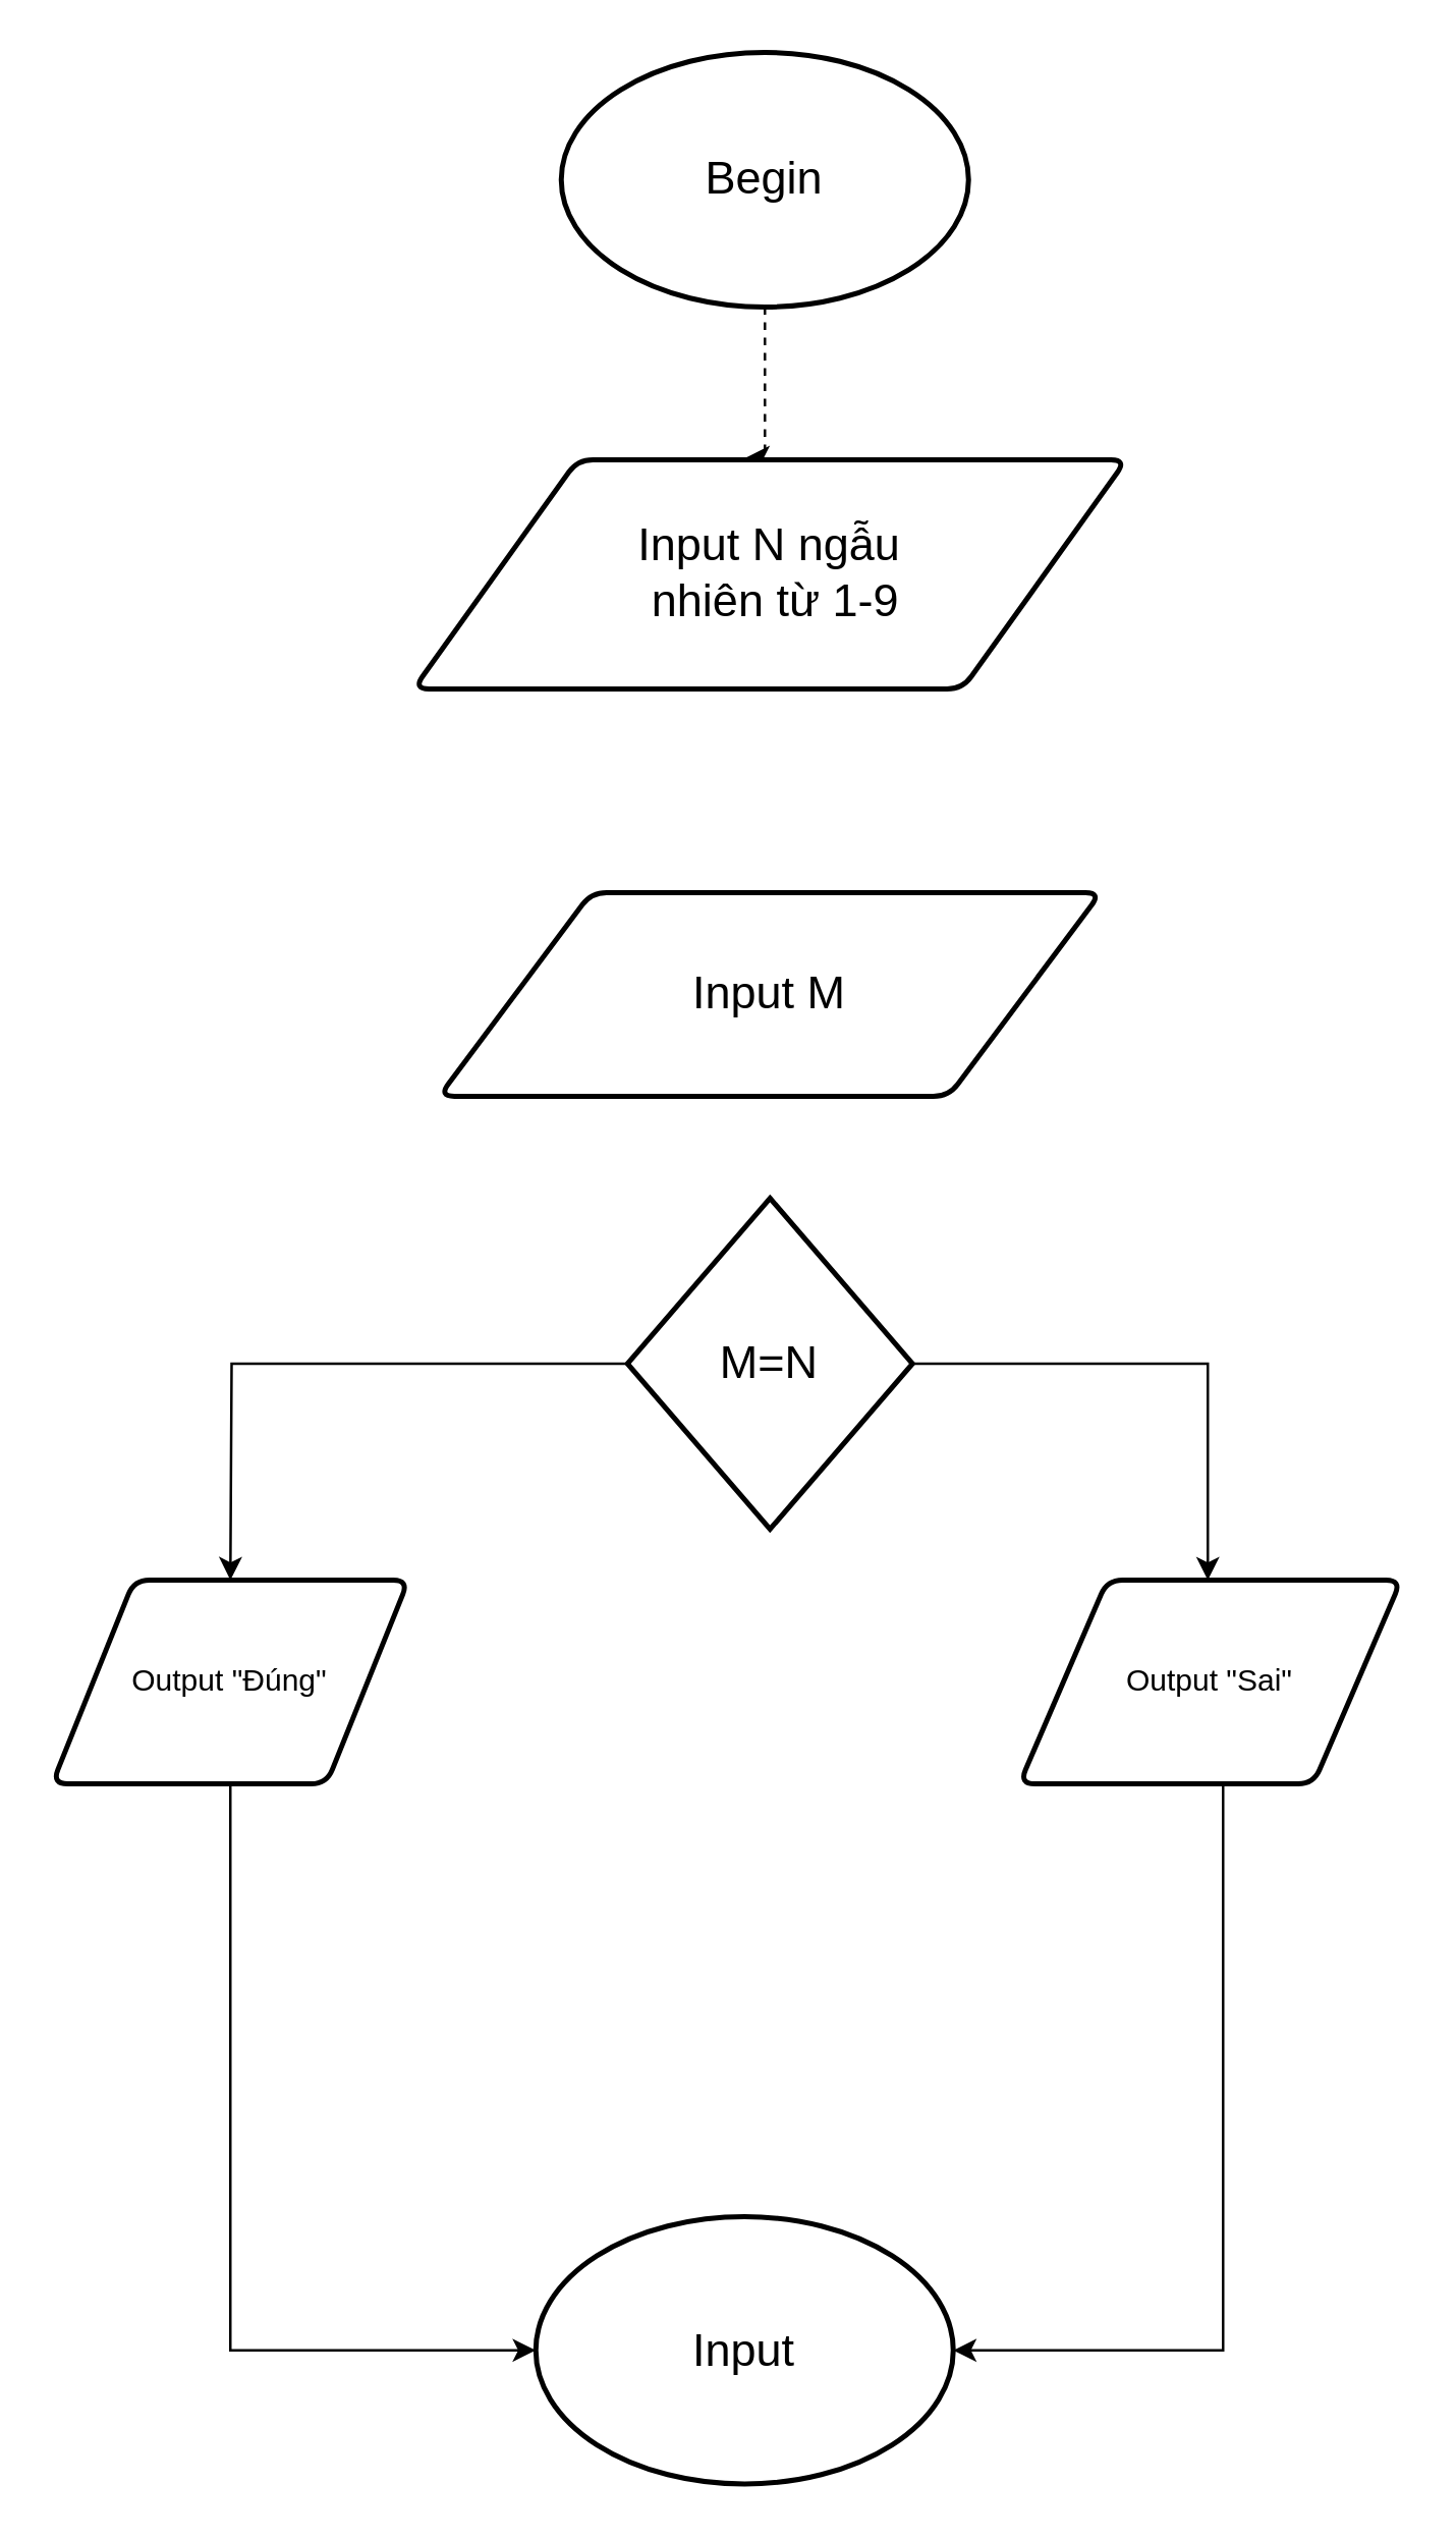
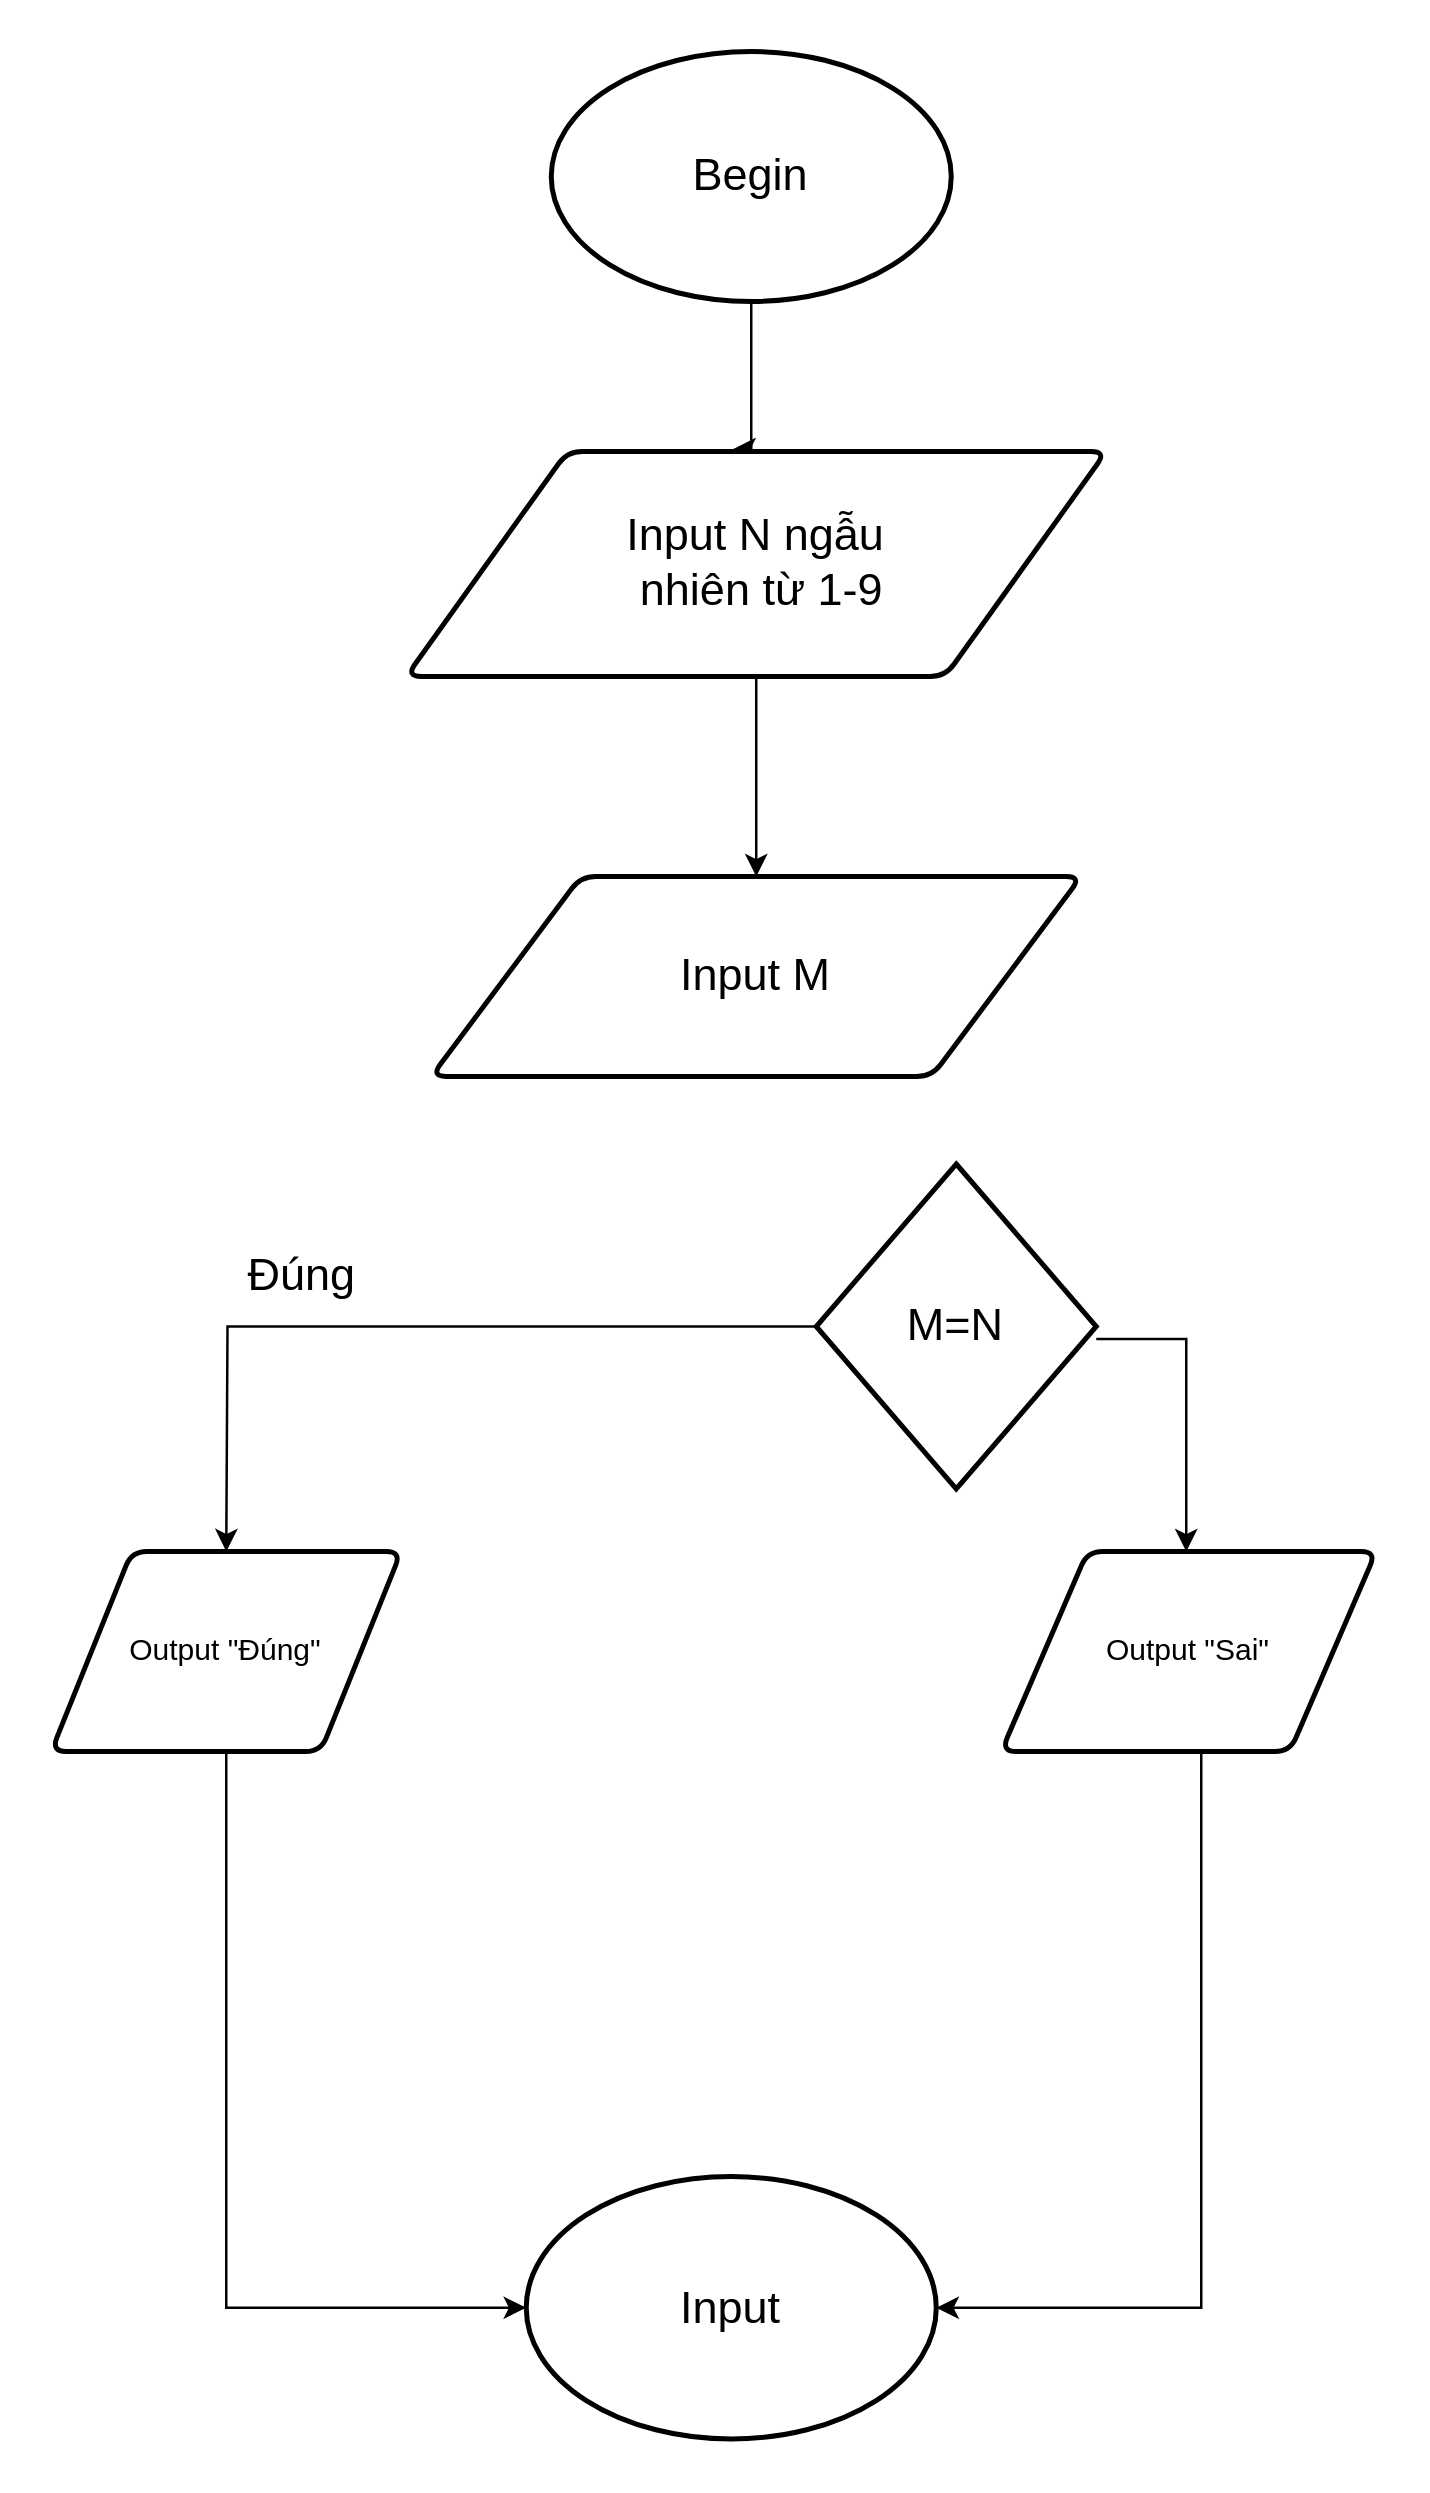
- <mxCell id="2" style="edgeStyle=orthogonalEdgeStyle;rounded=0;orthogonalLoop=1;jettySize=auto;html=1;entryX=0.467;entryY=-0.011;entryDx=0;entryDy=0;entryPerimeter=0;dashed=1;" edge="1" parent="1" source="3" target="6"><mxGeometry relative="1" as="geometry"><Array as="points"><mxPoint x="300" y="179" /></Array></mxGeometry></mxCell>
+ <mxCell id="2" style="edgeStyle=orthogonalEdgeStyle;rounded=0;orthogonalLoop=1;jettySize=auto;html=1;entryX=0.467;entryY=-0.011;entryDx=0;entryDy=0;entryPerimeter=0;" edge="1" parent="1" source="3" target="6"><mxGeometry relative="1" as="geometry"><Array as="points"><mxPoint x="300" y="179" /></Array></mxGeometry></mxCell>
+ <mxCell id="5" style="edgeStyle=orthogonalEdgeStyle;rounded=0;orthogonalLoop=1;jettySize=auto;html=1;entryX=0.5;entryY=0;entryDx=0;entryDy=0;" edge="1" parent="1" source="6" target="7"><mxGeometry relative="1" as="geometry" /></mxCell>
+ <mxCell id="11" value="&lt;font style=&quot;font-size: 18px&quot;&gt;Đúng&lt;/font&gt;" style="text;html=1;resizable=0;autosize=1;align=center;verticalAlign=middle;points=[];fillColor=none;strokeColor=none;rounded=0;" vertex="1" parent="1"><mxGeometry x="90" y="500" width="60" height="20" as="geometry" /></mxCell>
- <mxCell id="10" value="&lt;font style=&quot;font-size: 18px&quot;&gt;M=N&lt;/font&gt;" style="strokeWidth=2;html=1;shape=mxgraph.flowchart.decision;whiteSpace=wrap;rounded=1;" vertex="1" parent="1"><mxGeometry x="246" y="470" width="112" height="130" as="geometry" /></mxCell>
+ <mxCell id="10" value="&lt;font style=&quot;font-size: 18px&quot;&gt;M=N&lt;/font&gt;" style="strokeWidth=2;html=1;shape=mxgraph.flowchart.decision;whiteSpace=wrap;rounded=1;" vertex="1" parent="1"><mxGeometry x="326" y="465" width="112" height="130" as="geometry" /></mxCell>
